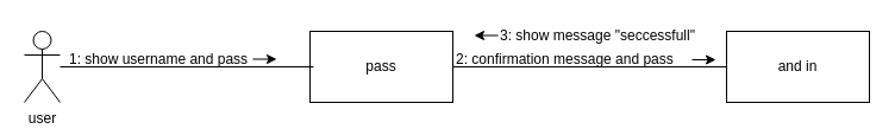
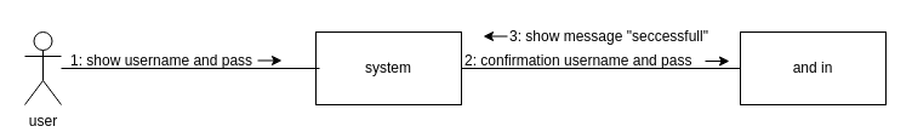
- <mxCell id="9" value="2: confirmation message and pass" style="text;html=1;resizable=0;points=[];autosize=1;align=left;verticalAlign=top;spacingTop=-4;" vertex="1" parent="1"><mxGeometry x="381" y="40" width="200" height="20" as="geometry" /></mxCell>
+ <mxCell id="9" value="2: confirmation username and pass" style="text;html=1;resizable=0;points=[];autosize=1;align=left;verticalAlign=top;spacingTop=-4;" vertex="1" parent="1"><mxGeometry x="381" y="40" width="200" height="20" as="geometry" /></mxCell>
- <mxCell id="3" value="&lt;span&gt;pass&lt;/span&gt;" style="rounded=0;whiteSpace=wrap;html=1;" vertex="1" parent="1"><mxGeometry x="260" y="26" width="120" height="60" as="geometry" /></mxCell>
+ <mxCell id="3" value="&lt;span&gt;system&lt;/span&gt;" style="rounded=0;whiteSpace=wrap;html=1;" vertex="1" parent="1"><mxGeometry x="260" y="26" width="120" height="60" as="geometry" /></mxCell>
